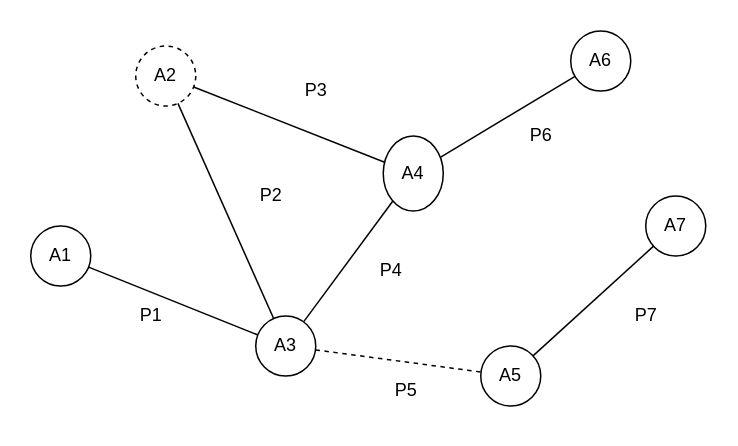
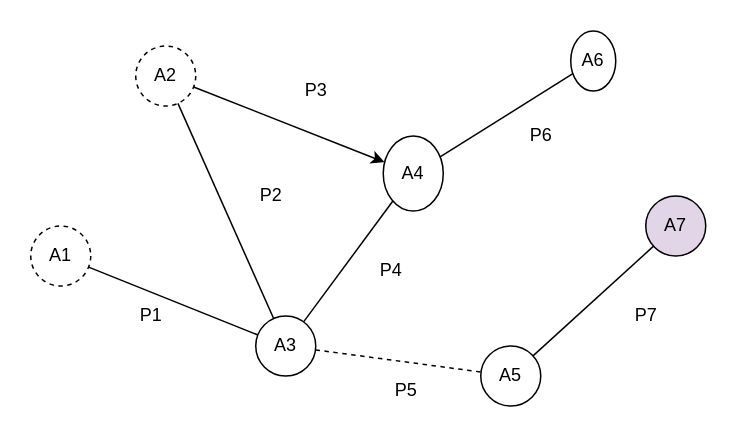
- <mxCell id="5" value="A6" style="ellipse;whiteSpace=wrap;html=1;aspect=fixed;" vertex="1" parent="1"><mxGeometry x="380" y="20" width="40" height="40" as="geometry" /></mxCell>
+ <mxCell id="5" value="A6" style="ellipse;whiteSpace=wrap;html=1;aspect=fixed;" vertex="1" parent="1"><mxGeometry x="380" y="20" width="30" height="40" as="geometry" /></mxCell>
- <mxCell id="9" value="" style="endArrow=none;html=1;rounded=0;" edge="1" parent="1" source="3" target="7"><mxGeometry width="50" height="50" relative="1" as="geometry"><mxPoint x="250" y="320" as="sourcePoint" /><mxPoint x="300" y="270" as="targetPoint" /></mxGeometry></mxCell>
+ <mxCell id="9" value="" style="endArrow=classic;html=1;rounded=0;" edge="1" parent="1" source="3" target="7"><mxGeometry width="50" height="50" relative="1" as="geometry"><mxPoint x="250" y="320" as="sourcePoint" /><mxPoint x="300" y="270" as="targetPoint" /></mxGeometry></mxCell>
- <mxCell id="14" value="A7" style="ellipse;whiteSpace=wrap;html=1;aspect=fixed;" vertex="1" parent="1"><mxGeometry x="430" y="130" width="40" height="40" as="geometry" /></mxCell>
+ <mxCell id="14" value="A7" style="ellipse;whiteSpace=wrap;html=1;aspect=fixed;fillColor=#e1d5e7;" vertex="1" parent="1"><mxGeometry x="430" y="130" width="40" height="40" as="geometry" /></mxCell>
- <mxCell id="2" value="A1" style="ellipse;whiteSpace=wrap;html=1;aspect=fixed;" vertex="1" parent="1"><mxGeometry x="20" y="150" width="40" height="40" as="geometry" /></mxCell>
+ <mxCell id="2" value="A1" style="ellipse;whiteSpace=wrap;html=1;aspect=fixed;dashed=1;" vertex="1" parent="1"><mxGeometry x="20" y="150" width="40" height="40" as="geometry" /></mxCell>
